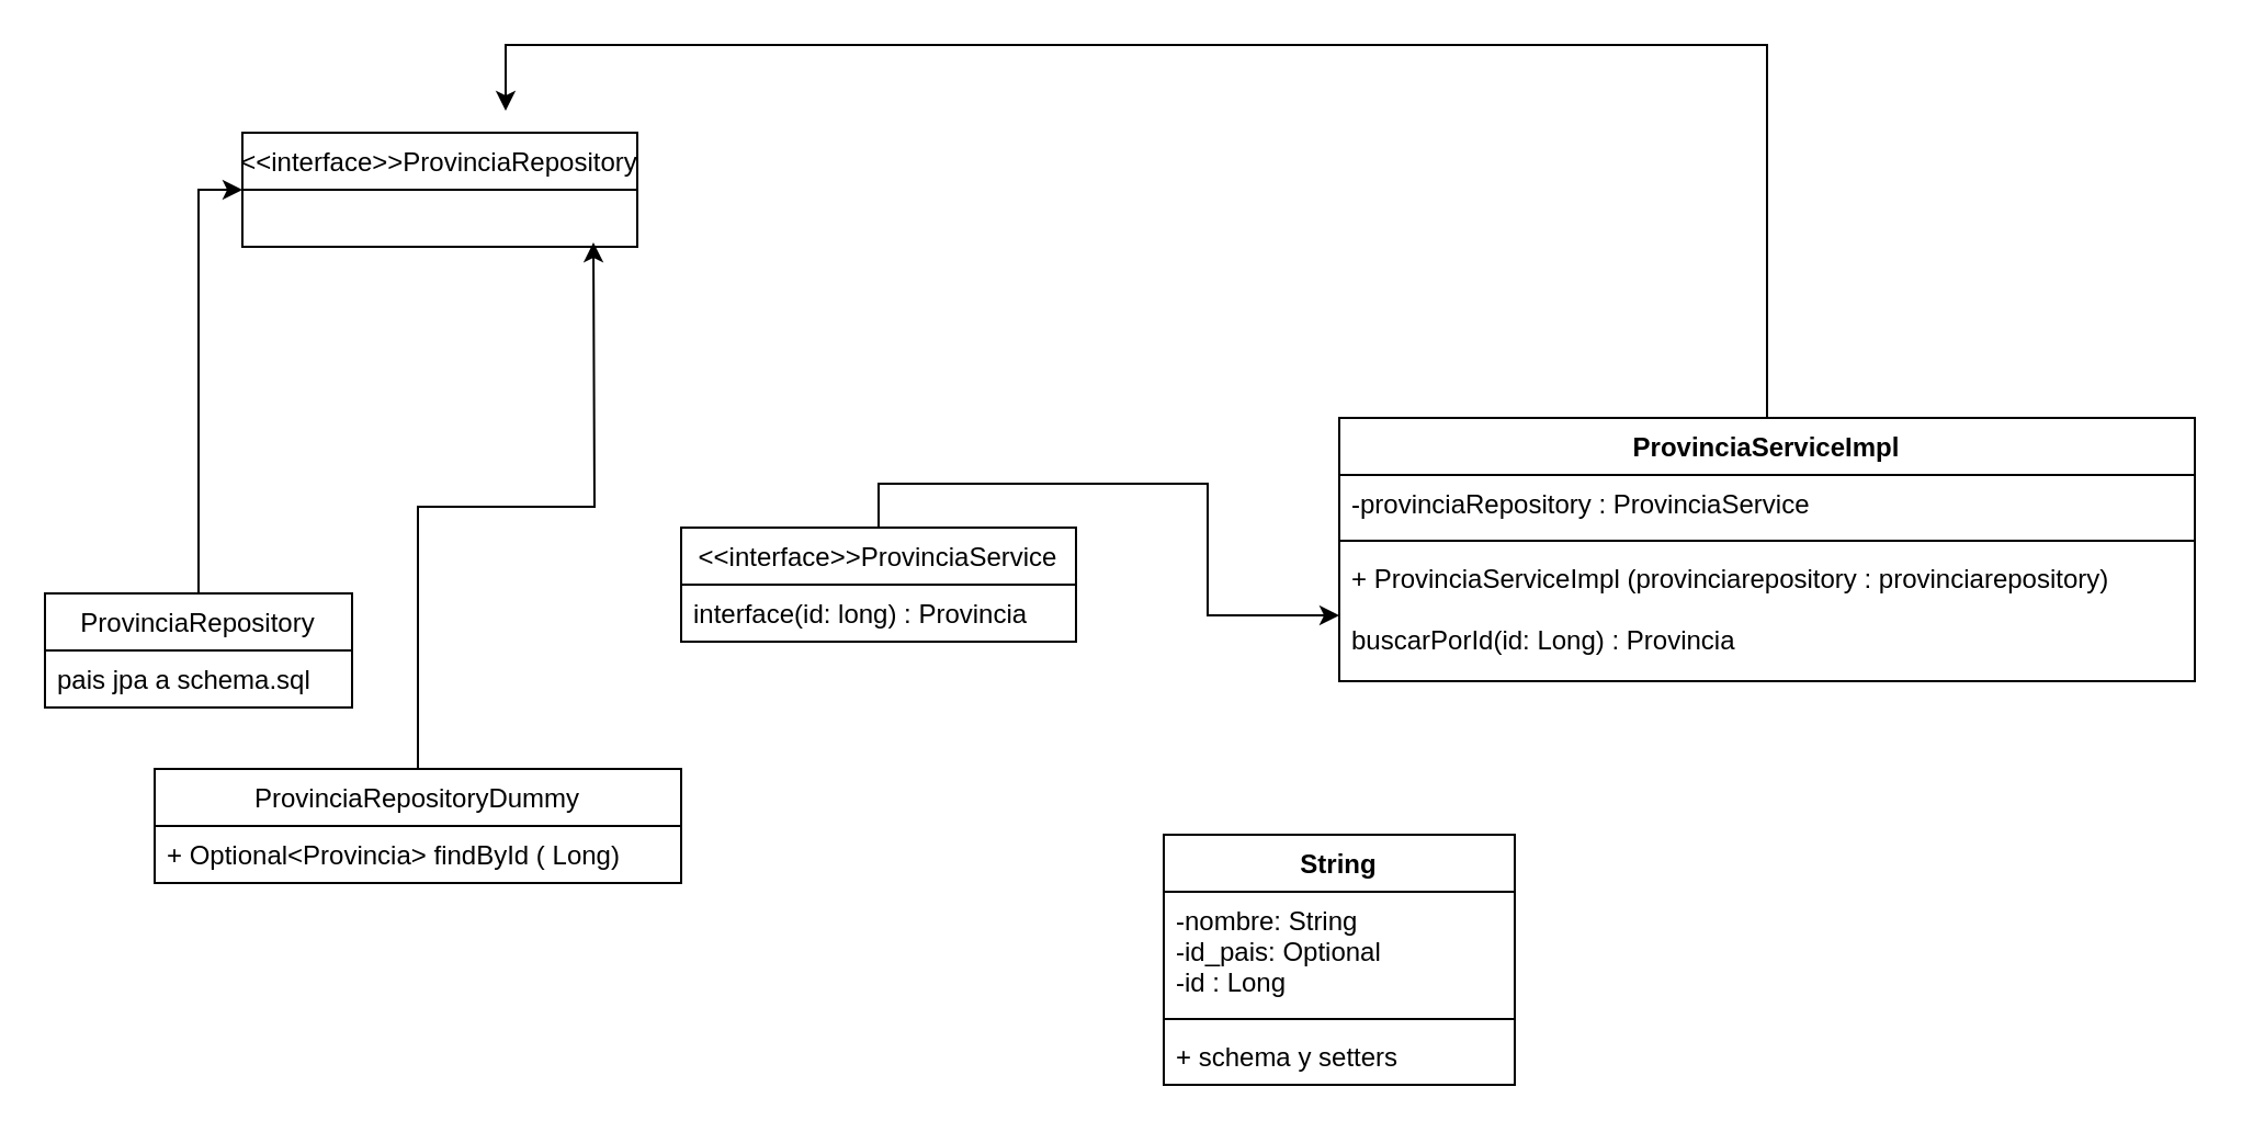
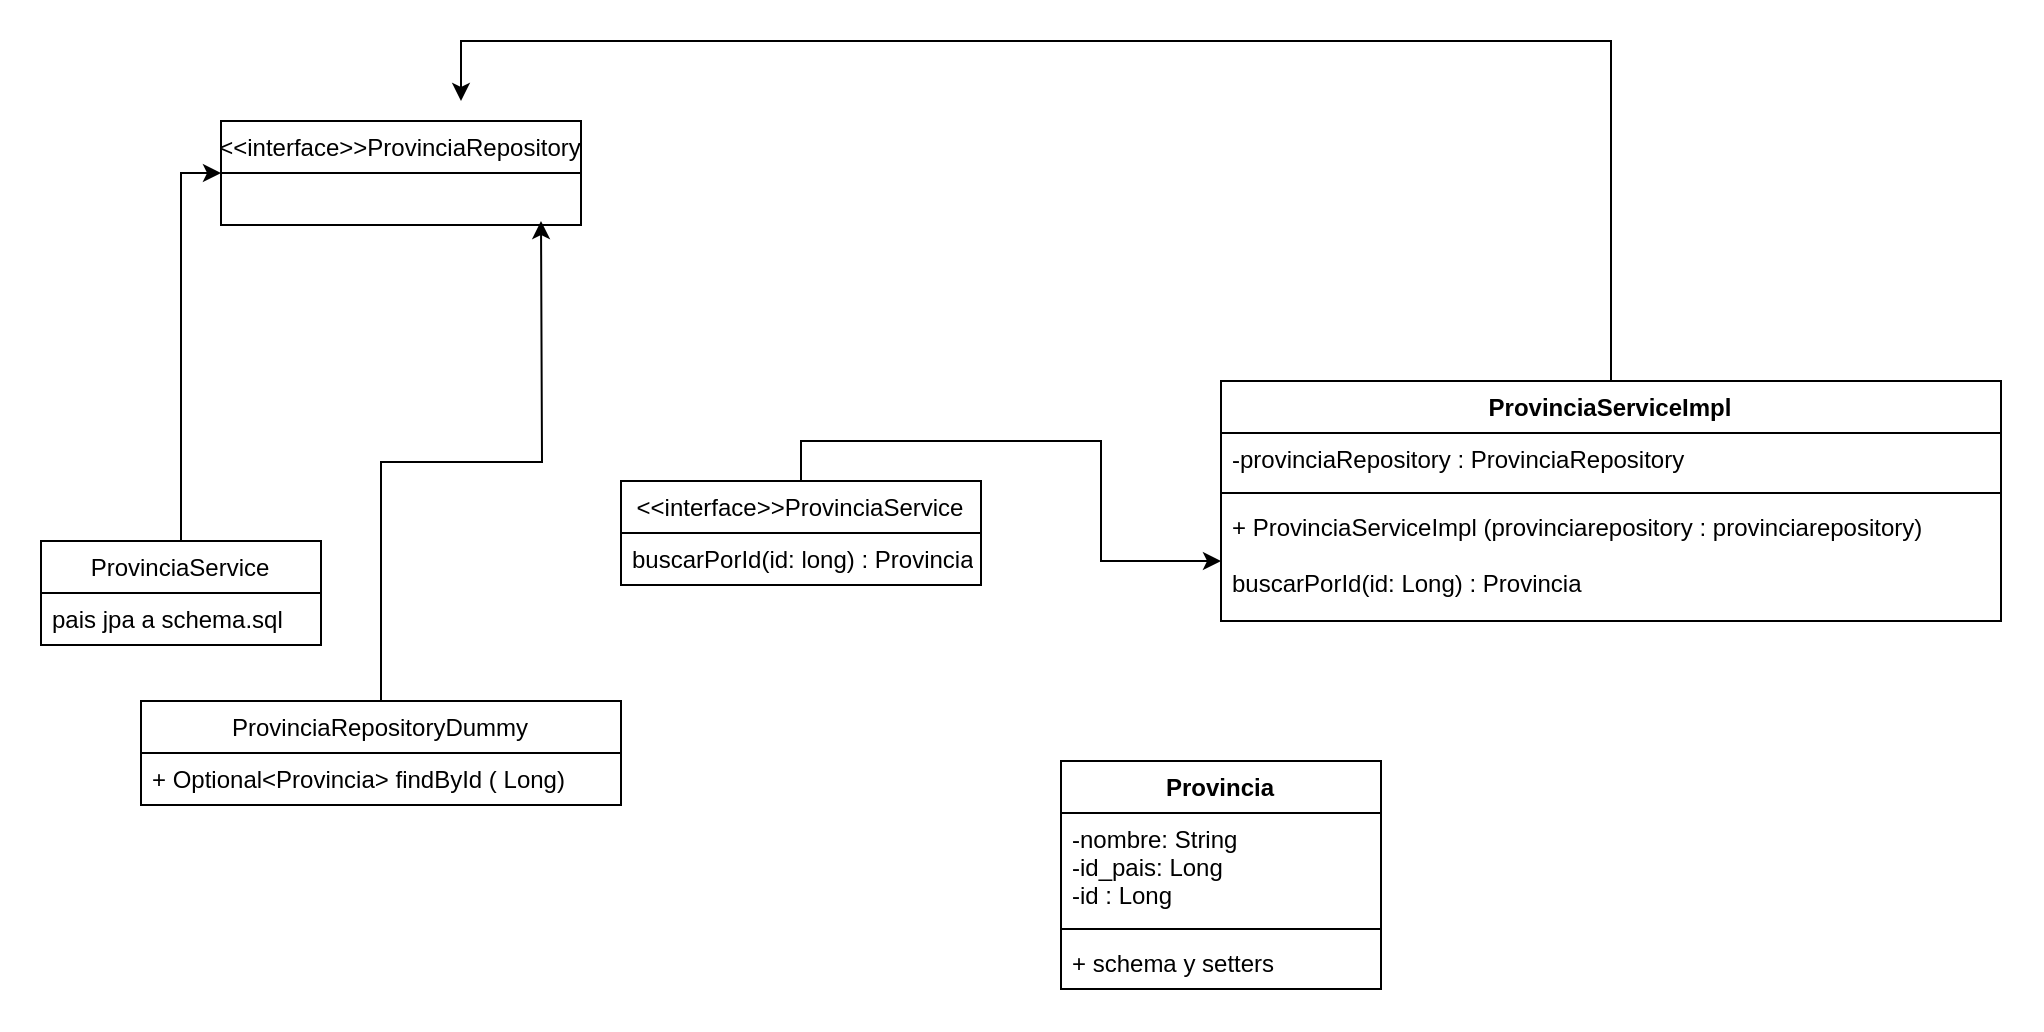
- <mxCell id="11" value="-provinciaRepository : ProvinciaService" style="text;strokeColor=none;fillColor=none;align=left;verticalAlign=top;spacingLeft=4;spacingRight=4;overflow=hidden;rotatable=0;points=[[0,0.5],[1,0.5]];portConstraint=eastwest;" vertex="1" parent="10"><mxGeometry y="26" width="390" height="26" as="geometry" /></mxCell>
+ <mxCell id="11" value="-provinciaRepository : ProvinciaRepository" style="text;strokeColor=none;fillColor=none;align=left;verticalAlign=top;spacingLeft=4;spacingRight=4;overflow=hidden;rotatable=0;points=[[0,0.5],[1,0.5]];portConstraint=eastwest;" vertex="1" parent="10"><mxGeometry y="26" width="390" height="26" as="geometry" /></mxCell>
- <mxCell id="8" value="interface(id: long) : Provincia&#10;" style="text;strokeColor=none;fillColor=none;align=left;verticalAlign=top;spacingLeft=4;spacingRight=4;overflow=hidden;rotatable=0;points=[[0,0.5],[1,0.5]];portConstraint=eastwest;" vertex="1" parent="7"><mxGeometry y="26" width="180" height="26" as="geometry" /></mxCell>
+ <mxCell id="8" value="buscarPorId(id: long) : Provincia&#10;" style="text;strokeColor=none;fillColor=none;align=left;verticalAlign=top;spacingLeft=4;spacingRight=4;overflow=hidden;rotatable=0;points=[[0,0.5],[1,0.5]];portConstraint=eastwest;" vertex="1" parent="7"><mxGeometry y="26" width="180" height="26" as="geometry" /></mxCell>
- <mxCell id="19" value="ProvinciaRepository" style="swimlane;fontStyle=0;childLayout=stackLayout;horizontal=1;startSize=26;fillColor=none;horizontalStack=0;resizeParent=1;resizeParentMax=0;resizeLast=0;collapsible=1;marginBottom=0;" vertex="1" parent="1"><mxGeometry x="20" y="270" width="140" height="52" as="geometry" /></mxCell>
+ <mxCell id="19" value="ProvinciaService" style="swimlane;fontStyle=0;childLayout=stackLayout;horizontal=1;startSize=26;fillColor=none;horizontalStack=0;resizeParent=1;resizeParentMax=0;resizeLast=0;collapsible=1;marginBottom=0;" vertex="1" parent="1"><mxGeometry x="20" y="270" width="140" height="52" as="geometry" /></mxCell>
- <mxCell id="2" value="String" style="swimlane;fontStyle=1;align=center;verticalAlign=top;childLayout=stackLayout;horizontal=1;startSize=26;horizontalStack=0;resizeParent=1;resizeParentMax=0;resizeLast=0;collapsible=1;marginBottom=0;" vertex="1" parent="1"><mxGeometry x="530" y="380" width="160" height="114" as="geometry" /></mxCell>
+ <mxCell id="2" value="Provincia" style="swimlane;fontStyle=1;align=center;verticalAlign=top;childLayout=stackLayout;horizontal=1;startSize=26;horizontalStack=0;resizeParent=1;resizeParentMax=0;resizeLast=0;collapsible=1;marginBottom=0;" vertex="1" parent="1"><mxGeometry x="530" y="380" width="160" height="114" as="geometry" /></mxCell>
- <mxCell id="3" value="-nombre: String&#10;-id_pais: Optional&#10;-id : Long" style="text;strokeColor=none;fillColor=none;align=left;verticalAlign=top;spacingLeft=4;spacingRight=4;overflow=hidden;rotatable=0;points=[[0,0.5],[1,0.5]];portConstraint=eastwest;" vertex="1" parent="2"><mxGeometry y="26" width="160" height="54" as="geometry" /></mxCell>
+ <mxCell id="3" value="-nombre: String&#10;-id_pais: Long&#10;-id : Long" style="text;strokeColor=none;fillColor=none;align=left;verticalAlign=top;spacingLeft=4;spacingRight=4;overflow=hidden;rotatable=0;points=[[0,0.5],[1,0.5]];portConstraint=eastwest;" vertex="1" parent="2"><mxGeometry y="26" width="160" height="54" as="geometry" /></mxCell>
